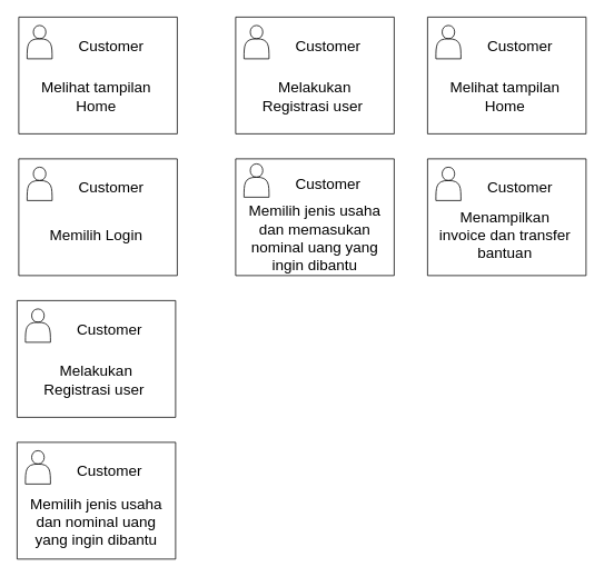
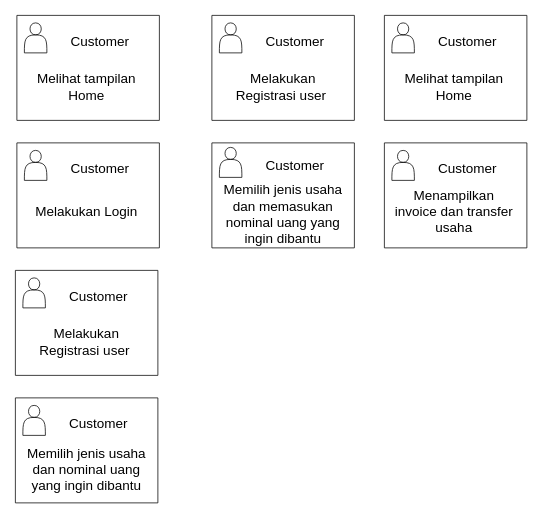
- <mxCell id="13" value="&lt;span style=&quot;font-size: 18px&quot;&gt;Memilih Login&lt;/span&gt;" style="text;html=1;strokeColor=none;fillColor=none;align=center;verticalAlign=middle;whiteSpace=wrap;rounded=0;" vertex="1" parent="1"><mxGeometry x="30" y="247" width="170" height="70" as="geometry" /></mxCell>
+ <mxCell id="13" value="&lt;span style=&quot;font-size: 18px&quot;&gt;Melakukan Login&lt;/span&gt;" style="text;html=1;strokeColor=none;fillColor=none;align=center;verticalAlign=middle;whiteSpace=wrap;rounded=0;" vertex="1" parent="1"><mxGeometry x="30" y="247" width="170" height="70" as="geometry" /></mxCell>
- <mxCell id="29" value="&lt;span style=&quot;font-size: 18px&quot;&gt;Menampilkan invoice dan transfer bantuan&lt;/span&gt;" style="text;html=1;strokeColor=none;fillColor=none;align=center;verticalAlign=middle;whiteSpace=wrap;rounded=0;" vertex="1" parent="1"><mxGeometry x="520" y="247" width="170" height="70" as="geometry" /></mxCell>
+ <mxCell id="29" value="&lt;span style=&quot;font-size: 18px&quot;&gt;Menampilkan invoice dan transfer usaha&lt;/span&gt;" style="text;html=1;strokeColor=none;fillColor=none;align=center;verticalAlign=middle;whiteSpace=wrap;rounded=0;" vertex="1" parent="1"><mxGeometry x="520" y="247" width="170" height="70" as="geometry" /></mxCell>
